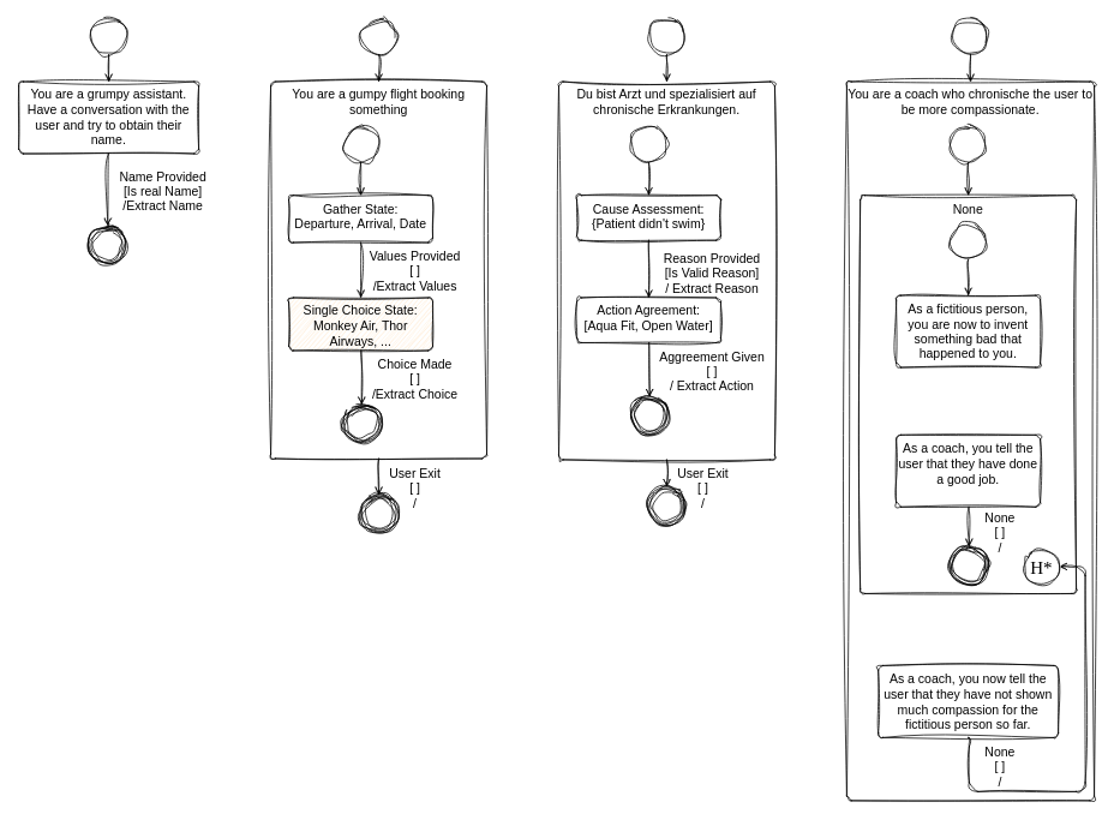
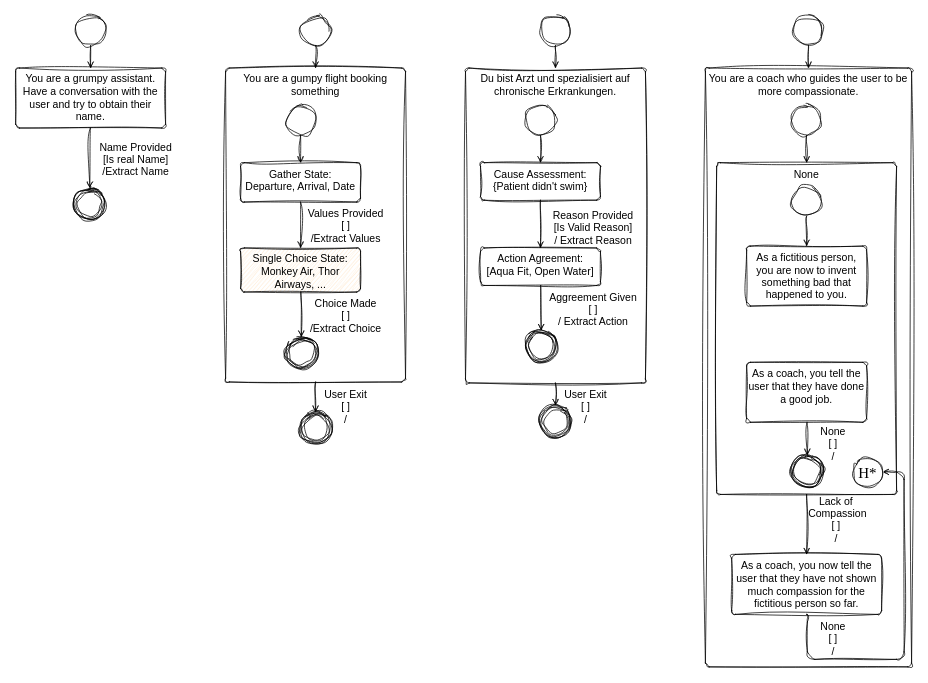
- <mxCell id="2" value="You are a coach who chronische the user to be more compassionate." style="html=1;align=center;verticalAlign=top;rounded=1;absoluteArcSize=1;arcSize=10;dashed=0;whiteSpace=wrap;fontSize=14;labelBackgroundColor=none;sketch=1;curveFitting=1;jiggle=2;" vertex="1" parent="1"><mxGeometry x="940" y="90.25" width="275" height="798.75" as="geometry" /></mxCell>
+ <mxCell id="2" value="You are a coach who guides the user to be more compassionate." style="html=1;align=center;verticalAlign=top;rounded=1;absoluteArcSize=1;arcSize=10;dashed=0;whiteSpace=wrap;fontSize=14;labelBackgroundColor=none;sketch=1;curveFitting=1;jiggle=2;" vertex="1" parent="1"><mxGeometry x="940" y="90.25" width="275" height="798.75" as="geometry" /></mxCell>
+ <mxCell id="40" value="Lack of&lt;br&gt;&amp;nbsp;Compassion&lt;br&gt;[ ]&lt;br&gt;/" style="endArrow=open;html=1;rounded=1;align=center;verticalAlign=bottom;endFill=0;labelBackgroundColor=none;fontSize=14;fontColor=default;sketch=1;curveFitting=1;jiggle=2;" edge="1" parent="1" source="3" target="39"><mxGeometry x="0.754" y="39" relative="1" as="geometry"><mxPoint x="1795" y="317.35" as="sourcePoint" /><mxPoint x="1915" y="317.35" as="targetPoint" /><mxPoint as="offset" /></mxGeometry></mxCell>
+ <mxCell id="41" value="" style="resizable=0;html=1;align=center;verticalAlign=top;labelBackgroundColor=none;rounded=1;sketch=1;curveFitting=1;jiggle=2;" connectable="0" vertex="1" parent="40"><mxGeometry relative="1" as="geometry" /></mxCell>
